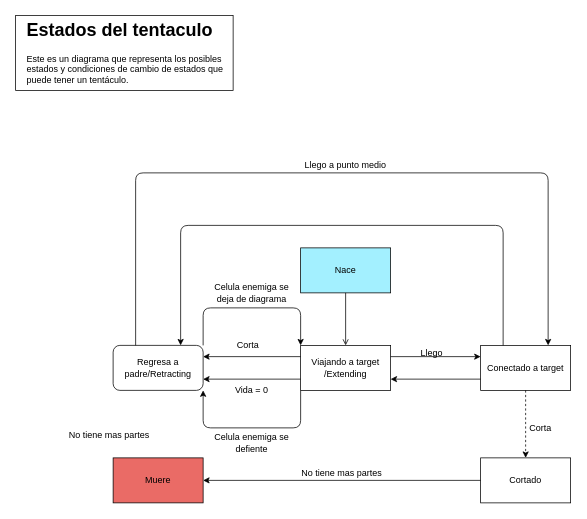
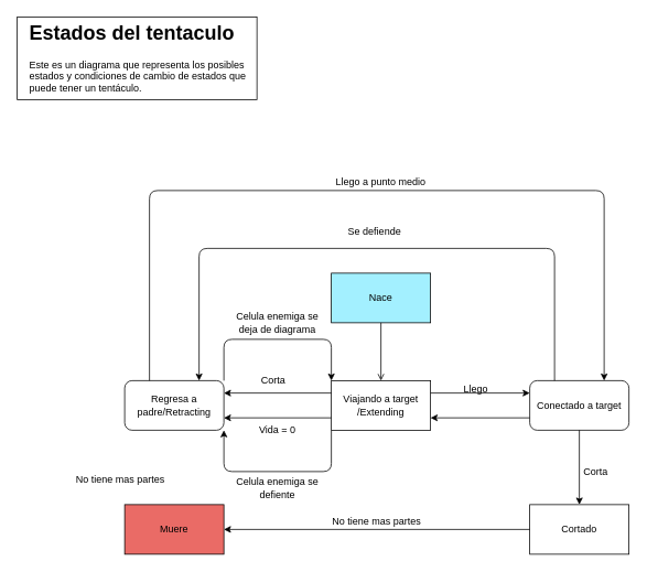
+ <mxCell id="21" value="Se defiende" style="text;html=1;strokeColor=none;fillColor=none;align=center;verticalAlign=middle;whiteSpace=wrap;rounded=0;" vertex="1" parent="1"><mxGeometry x="405" y="270" width="95" height="20" as="geometry" /></mxCell>
- <mxCell id="3" value="Conectado a target" style="rounded=0;whiteSpace=wrap;html=1;" vertex="1" parent="1"><mxGeometry x="640" y="460" width="120" height="60" as="geometry" /></mxCell>
+ <mxCell id="3" value="Conectado a target" style="whiteSpace=wrap;html=1;rounded=1;" vertex="1" parent="1"><mxGeometry x="640" y="460" width="120" height="60" as="geometry" /></mxCell>
- <mxCell id="10" value="" style="endArrow=classic;html=1;exitX=0.5;exitY=1;exitDx=0;exitDy=0;entryX=0.5;entryY=0;entryDx=0;entryDy=0;dashed=1;" edge="1" parent="1" source="3" target="4"><mxGeometry width="50" height="50" relative="1" as="geometry"><mxPoint x="440" y="580" as="sourcePoint" /><mxPoint x="490" y="530" as="targetPoint" /></mxGeometry></mxCell>
+ <mxCell id="10" value="" style="endArrow=classic;html=1;exitX=0.5;exitY=1;exitDx=0;exitDy=0;entryX=0.5;entryY=0;entryDx=0;entryDy=0;" edge="1" parent="1" source="3" target="4"><mxGeometry width="50" height="50" relative="1" as="geometry"><mxPoint x="440" y="580" as="sourcePoint" /><mxPoint x="490" y="530" as="targetPoint" /></mxGeometry></mxCell>
